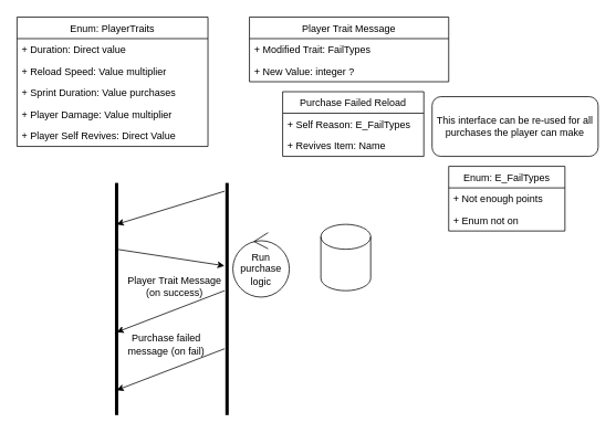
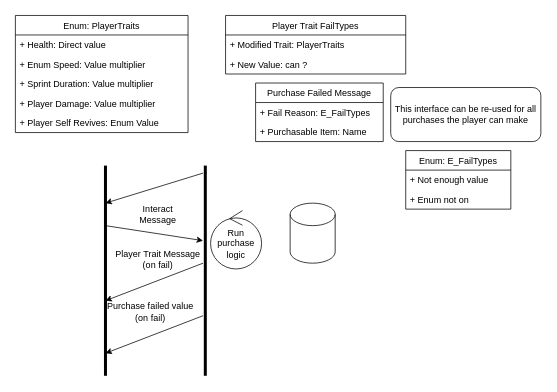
- <mxCell id="8" value="Player Trait Message" style="swimlane;fontStyle=0;childLayout=stackLayout;horizontal=1;startSize=26;fillColor=none;horizontalStack=0;resizeParent=1;resizeParentMax=0;resizeLast=0;collapsible=1;marginBottom=0;" vertex="1" parent="1"><mxGeometry x="300" y="20" width="240" height="78" as="geometry" /></mxCell>
+ <mxCell id="8" value="Player Trait FailTypes" style="swimlane;fontStyle=0;childLayout=stackLayout;horizontal=1;startSize=26;fillColor=none;horizontalStack=0;resizeParent=1;resizeParentMax=0;resizeLast=0;collapsible=1;marginBottom=0;" vertex="1" parent="1"><mxGeometry x="300" y="20" width="240" height="78" as="geometry" /></mxCell>
- <mxCell id="3" value="+ Duration: Direct value" style="text;strokeColor=none;fillColor=none;align=left;verticalAlign=top;spacingLeft=4;spacingRight=4;overflow=hidden;rotatable=0;points=[[0,0.5],[1,0.5]];portConstraint=eastwest;" vertex="1" parent="2"><mxGeometry y="26" width="230" height="26" as="geometry" /></mxCell>
+ <mxCell id="3" value="+ Health: Direct value" style="text;strokeColor=none;fillColor=none;align=left;verticalAlign=top;spacingLeft=4;spacingRight=4;overflow=hidden;rotatable=0;points=[[0,0.5],[1,0.5]];portConstraint=eastwest;" vertex="1" parent="2"><mxGeometry y="26" width="230" height="26" as="geometry" /></mxCell>
- <mxCell id="9" value="+ Modified Trait: FailTypes" style="text;strokeColor=none;fillColor=none;align=left;verticalAlign=top;spacingLeft=4;spacingRight=4;overflow=hidden;rotatable=0;points=[[0,0.5],[1,0.5]];portConstraint=eastwest;" vertex="1" parent="8"><mxGeometry y="26" width="240" height="26" as="geometry" /></mxCell>
+ <mxCell id="9" value="+ Modified Trait: PlayerTraits" style="text;strokeColor=none;fillColor=none;align=left;verticalAlign=top;spacingLeft=4;spacingRight=4;overflow=hidden;rotatable=0;points=[[0,0.5],[1,0.5]];portConstraint=eastwest;" vertex="1" parent="8"><mxGeometry y="26" width="240" height="26" as="geometry" /></mxCell>
- <mxCell id="4" value="+ Reload Speed: Value multiplier" style="text;strokeColor=none;fillColor=none;align=left;verticalAlign=top;spacingLeft=4;spacingRight=4;overflow=hidden;rotatable=0;points=[[0,0.5],[1,0.5]];portConstraint=eastwest;" vertex="1" parent="2"><mxGeometry y="52" width="230" height="26" as="geometry" /></mxCell>
+ <mxCell id="4" value="+ Enum Speed: Value multiplier" style="text;strokeColor=none;fillColor=none;align=left;verticalAlign=top;spacingLeft=4;spacingRight=4;overflow=hidden;rotatable=0;points=[[0,0.5],[1,0.5]];portConstraint=eastwest;" vertex="1" parent="2"><mxGeometry y="52" width="230" height="26" as="geometry" /></mxCell>
- <mxCell id="10" value="+ New Value: integer ?" style="text;strokeColor=none;fillColor=none;align=left;verticalAlign=top;spacingLeft=4;spacingRight=4;overflow=hidden;rotatable=0;points=[[0,0.5],[1,0.5]];portConstraint=eastwest;" vertex="1" parent="8"><mxGeometry y="52" width="240" height="26" as="geometry" /></mxCell>
+ <mxCell id="10" value="+ New Value: can ?" style="text;strokeColor=none;fillColor=none;align=left;verticalAlign=top;spacingLeft=4;spacingRight=4;overflow=hidden;rotatable=0;points=[[0,0.5],[1,0.5]];portConstraint=eastwest;" vertex="1" parent="8"><mxGeometry y="52" width="240" height="26" as="geometry" /></mxCell>
- <mxCell id="5" value="+ Sprint Duration: Value purchases" style="text;strokeColor=none;fillColor=none;align=left;verticalAlign=top;spacingLeft=4;spacingRight=4;overflow=hidden;rotatable=0;points=[[0,0.5],[1,0.5]];portConstraint=eastwest;" vertex="1" parent="2"><mxGeometry y="78" width="230" height="26" as="geometry" /></mxCell>
+ <mxCell id="5" value="+ Sprint Duration: Value multiplier" style="text;strokeColor=none;fillColor=none;align=left;verticalAlign=top;spacingLeft=4;spacingRight=4;overflow=hidden;rotatable=0;points=[[0,0.5],[1,0.5]];portConstraint=eastwest;" vertex="1" parent="2"><mxGeometry y="78" width="230" height="26" as="geometry" /></mxCell>
- <mxCell id="23" value="Purchase Failed Reload" style="swimlane;fontStyle=0;childLayout=stackLayout;horizontal=1;startSize=26;fillColor=none;horizontalStack=0;resizeParent=1;resizeParentMax=0;resizeLast=0;collapsible=1;marginBottom=0;" vertex="1" parent="1"><mxGeometry x="340" y="110" width="170" height="78" as="geometry" /></mxCell>
+ <mxCell id="23" value="Purchase Failed Message" style="swimlane;fontStyle=0;childLayout=stackLayout;horizontal=1;startSize=26;fillColor=none;horizontalStack=0;resizeParent=1;resizeParentMax=0;resizeLast=0;collapsible=1;marginBottom=0;" vertex="1" parent="1"><mxGeometry x="340" y="110" width="170" height="78" as="geometry" /></mxCell>
- <mxCell id="24" value="+ Self Reason: E_FailTypes" style="text;strokeColor=none;fillColor=none;align=left;verticalAlign=top;spacingLeft=4;spacingRight=4;overflow=hidden;rotatable=0;points=[[0,0.5],[1,0.5]];portConstraint=eastwest;" vertex="1" parent="23"><mxGeometry y="26" width="170" height="26" as="geometry" /></mxCell>
+ <mxCell id="24" value="+ Fail Reason: E_FailTypes" style="text;strokeColor=none;fillColor=none;align=left;verticalAlign=top;spacingLeft=4;spacingRight=4;overflow=hidden;rotatable=0;points=[[0,0.5],[1,0.5]];portConstraint=eastwest;" vertex="1" parent="23"><mxGeometry y="26" width="170" height="26" as="geometry" /></mxCell>
- <mxCell id="7" value="+ Player Self Revives: Direct Value" style="text;strokeColor=none;fillColor=none;align=left;verticalAlign=top;spacingLeft=4;spacingRight=4;overflow=hidden;rotatable=0;points=[[0,0.5],[1,0.5]];portConstraint=eastwest;" vertex="1" parent="2"><mxGeometry y="130" width="230" height="26" as="geometry" /></mxCell>
+ <mxCell id="7" value="+ Player Self Revives: Enum Value" style="text;strokeColor=none;fillColor=none;align=left;verticalAlign=top;spacingLeft=4;spacingRight=4;overflow=hidden;rotatable=0;points=[[0,0.5],[1,0.5]];portConstraint=eastwest;" vertex="1" parent="2"><mxGeometry y="130" width="230" height="26" as="geometry" /></mxCell>
- <mxCell id="25" value="+ Revives Item: Name" style="text;strokeColor=none;fillColor=none;align=left;verticalAlign=top;spacingLeft=4;spacingRight=4;overflow=hidden;rotatable=0;points=[[0,0.5],[1,0.5]];portConstraint=eastwest;" vertex="1" parent="23"><mxGeometry y="52" width="170" height="26" as="geometry" /></mxCell>
+ <mxCell id="25" value="+ Purchasable Item: Name" style="text;strokeColor=none;fillColor=none;align=left;verticalAlign=top;spacingLeft=4;spacingRight=4;overflow=hidden;rotatable=0;points=[[0,0.5],[1,0.5]];portConstraint=eastwest;" vertex="1" parent="23"><mxGeometry y="52" width="170" height="26" as="geometry" /></mxCell>
- <mxCell id="28" value="+ Not enough points" style="text;strokeColor=none;fillColor=none;align=left;verticalAlign=top;spacingLeft=4;spacingRight=4;overflow=hidden;rotatable=0;points=[[0,0.5],[1,0.5]];portConstraint=eastwest;" vertex="1" parent="27"><mxGeometry y="26" width="140" height="26" as="geometry" /></mxCell>
+ <mxCell id="28" value="+ Not enough value" style="text;strokeColor=none;fillColor=none;align=left;verticalAlign=top;spacingLeft=4;spacingRight=4;overflow=hidden;rotatable=0;points=[[0,0.5],[1,0.5]];portConstraint=eastwest;" vertex="1" parent="27"><mxGeometry y="26" width="140" height="26" as="geometry" /></mxCell>
+ <mxCell id="17" value="Interact Message" style="text;html=1;strokeColor=none;fillColor=none;align=center;verticalAlign=middle;whiteSpace=wrap;rounded=0;" vertex="1" parent="1"><mxGeometry x="180" y="270" width="60" height="30" as="geometry" /></mxCell>
- <mxCell id="20" value="Player Trait Message (on success)" style="text;html=1;strokeColor=none;fillColor=none;align=center;verticalAlign=middle;whiteSpace=wrap;rounded=0;" vertex="1" parent="1"><mxGeometry x="145" y="330" width="130" height="30" as="geometry" /></mxCell>
+ <mxCell id="20" value="Player Trait Message (on fail)" style="text;html=1;strokeColor=none;fillColor=none;align=center;verticalAlign=middle;whiteSpace=wrap;rounded=0;" vertex="1" parent="1"><mxGeometry x="145" y="330" width="130" height="30" as="geometry" /></mxCell>
- <mxCell id="22" value="Purchase failed message (on fail)" style="text;html=1;strokeColor=none;fillColor=none;align=center;verticalAlign=middle;whiteSpace=wrap;rounded=0;" vertex="1" parent="1"><mxGeometry x="135" y="400" width="130" height="30" as="geometry" /></mxCell>
+ <mxCell id="22" value="Purchase failed value (on fail)" style="text;html=1;strokeColor=none;fillColor=none;align=center;verticalAlign=middle;whiteSpace=wrap;rounded=0;" vertex="1" parent="1"><mxGeometry x="135" y="400" width="130" height="30" as="geometry" /></mxCell>
